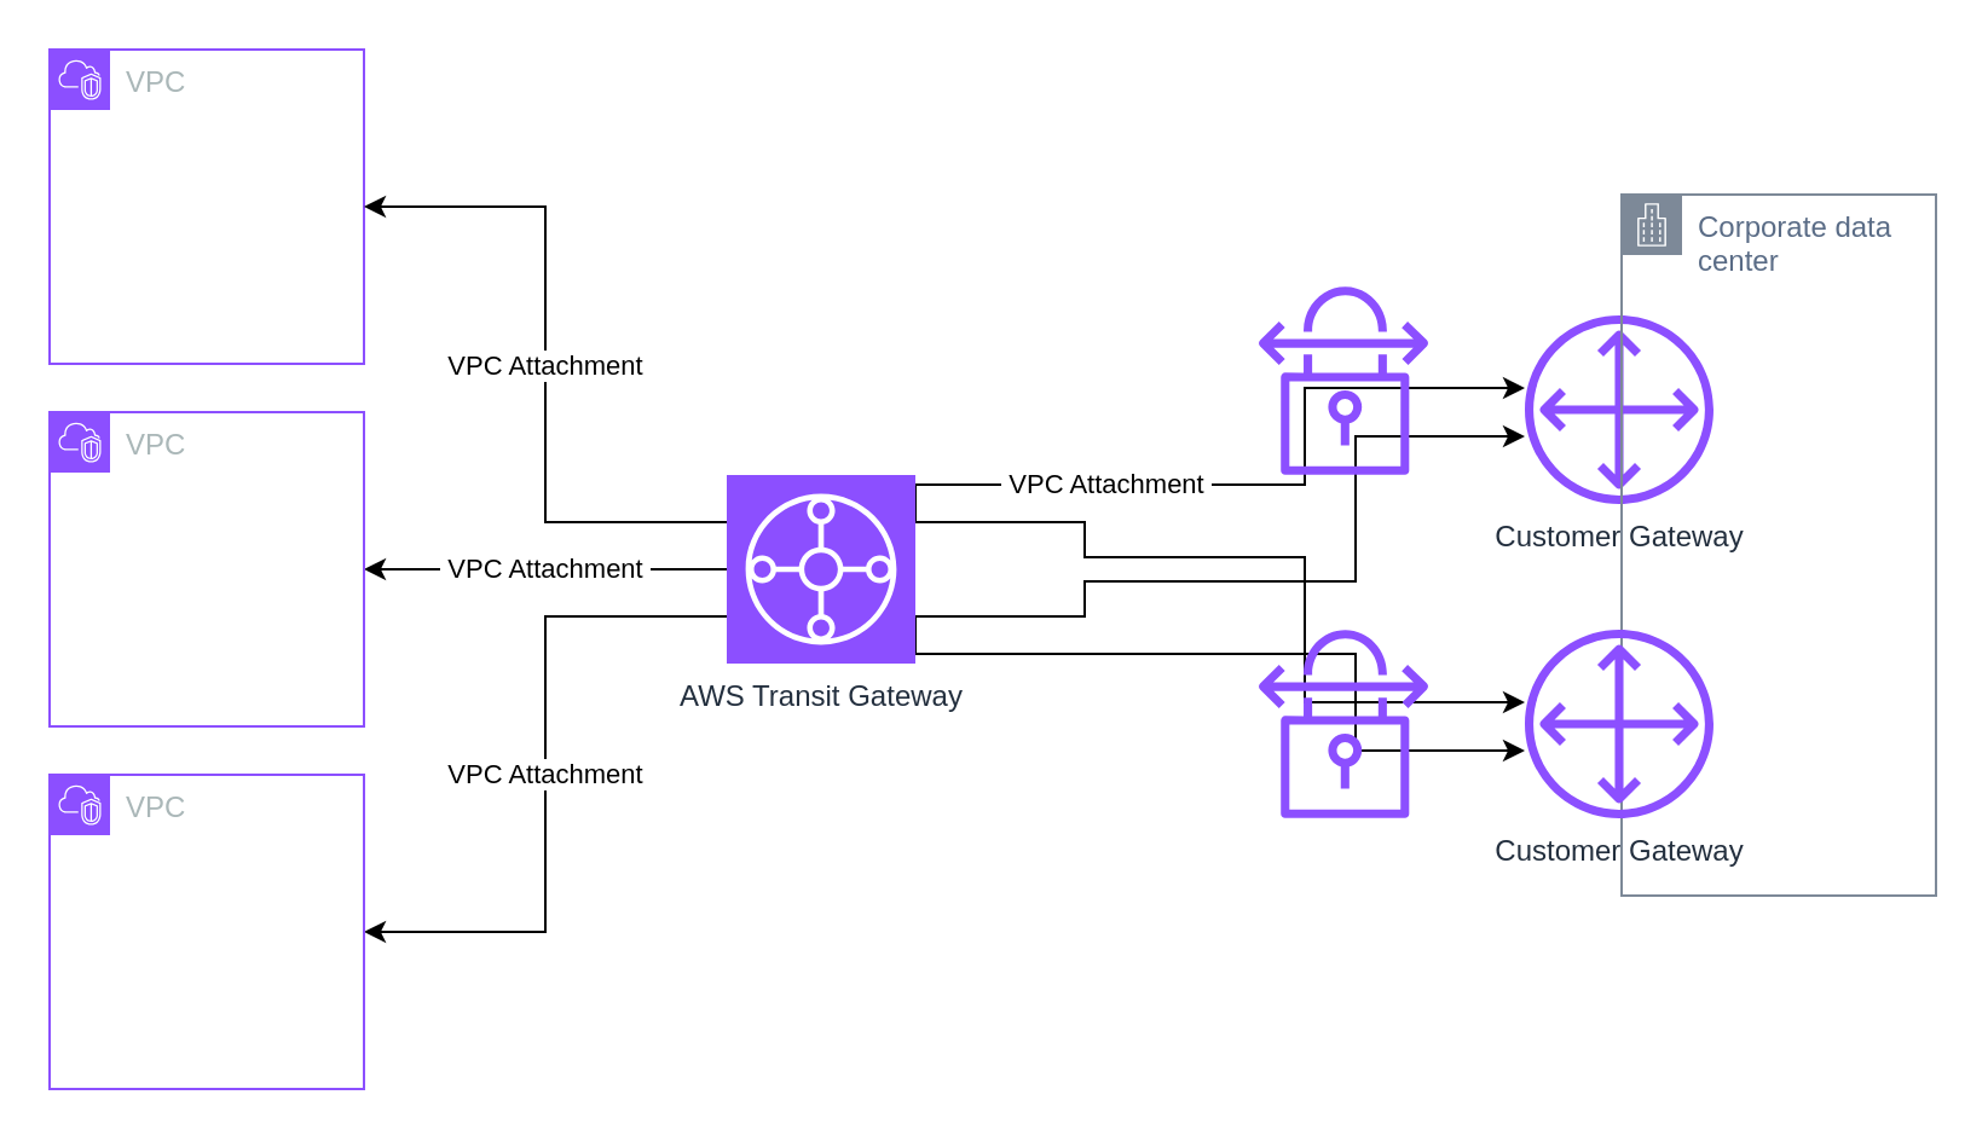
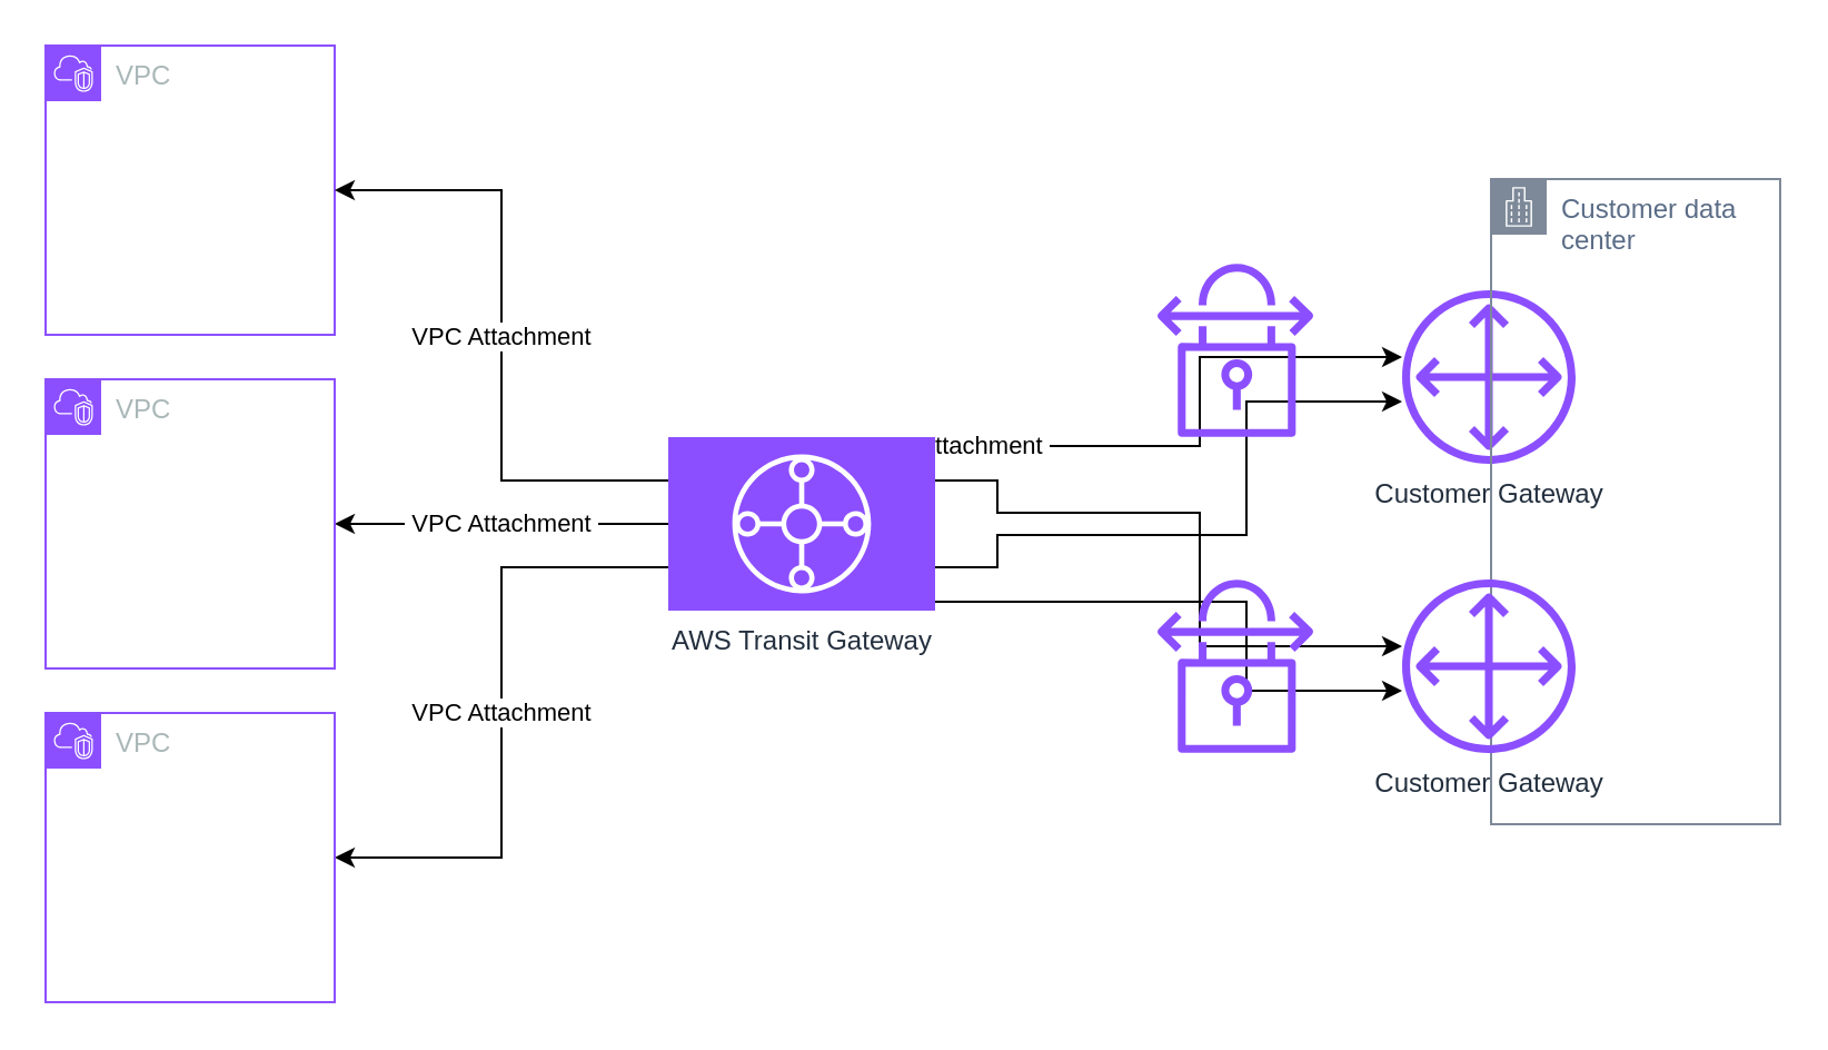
- <mxCell id="13" value="Corporate data center" style="points=[[0,0],[0.25,0],[0.5,0],[0.75,0],[1,0],[1,0.25],[1,0.5],[1,0.75],[1,1],[0.75,1],[0.5,1],[0.25,1],[0,1],[0,0.75],[0,0.5],[0,0.25]];outlineConnect=0;gradientColor=none;html=1;whiteSpace=wrap;fontSize=12;fontStyle=0;container=1;pointerEvents=0;collapsible=0;recursiveResize=0;shape=mxgraph.aws4.group;grIcon=mxgraph.aws4.group_corporate_data_center;strokeColor=#7D8998;fillColor=none;verticalAlign=top;align=left;spacingLeft=30;fontColor=#5A6C86;dashed=0;" parent="1" vertex="1"><mxGeometry x="670" y="80" width="130" height="290" as="geometry" /></mxCell>
+ <mxCell id="13" value="Customer data center" style="points=[[0,0],[0.25,0],[0.5,0],[0.75,0],[1,0],[1,0.25],[1,0.5],[1,0.75],[1,1],[0.75,1],[0.5,1],[0.25,1],[0,1],[0,0.75],[0,0.5],[0,0.25]];outlineConnect=0;gradientColor=none;html=1;whiteSpace=wrap;fontSize=12;fontStyle=0;container=1;pointerEvents=0;collapsible=0;recursiveResize=0;shape=mxgraph.aws4.group;grIcon=mxgraph.aws4.group_corporate_data_center;strokeColor=#7D8998;fillColor=none;verticalAlign=top;align=left;spacingLeft=30;fontColor=#5A6C86;dashed=0;" parent="1" vertex="1"><mxGeometry x="670" y="80" width="130" height="290" as="geometry" /></mxCell>
- <mxCell id="11" value="AWS Transit Gateway" style="sketch=0;points=[[0,0,0],[0.25,0,0],[0.5,0,0],[0.75,0,0],[1,0,0],[0,1,0],[0.25,1,0],[0.5,1,0],[0.75,1,0],[1,1,0],[0,0.25,0],[0,0.5,0],[0,0.75,0],[1,0.25,0],[1,0.5,0],[1,0.75,0]];outlineConnect=0;fontColor=#232F3E;fillColor=#8C4FFF;strokeColor=#ffffff;dashed=0;verticalLabelPosition=bottom;verticalAlign=top;align=center;html=1;fontSize=12;fontStyle=0;aspect=fixed;shape=mxgraph.aws4.resourceIcon;resIcon=mxgraph.aws4.transit_gateway;" parent="1" vertex="1"><mxGeometry x="300" y="196" width="78" height="78" as="geometry" /></mxCell>
+ <mxCell id="11" value="AWS Transit Gateway" style="sketch=0;points=[[0,0,0],[0.25,0,0],[0.5,0,0],[0.75,0,0],[1,0,0],[0,1,0],[0.25,1,0],[0.5,1,0],[0.75,1,0],[1,1,0],[0,0.25,0],[0,0.5,0],[0,0.75,0],[1,0.25,0],[1,0.5,0],[1,0.75,0]];outlineConnect=0;fontColor=#232F3E;fillColor=#8C4FFF;strokeColor=#ffffff;dashed=0;verticalLabelPosition=bottom;verticalAlign=top;align=center;html=1;fontSize=12;fontStyle=0;aspect=fixed;shape=mxgraph.aws4.resourceIcon;resIcon=mxgraph.aws4.transit_gateway;" parent="1" vertex="1"><mxGeometry x="300" y="196" width="120" height="78" as="geometry" /></mxCell>
